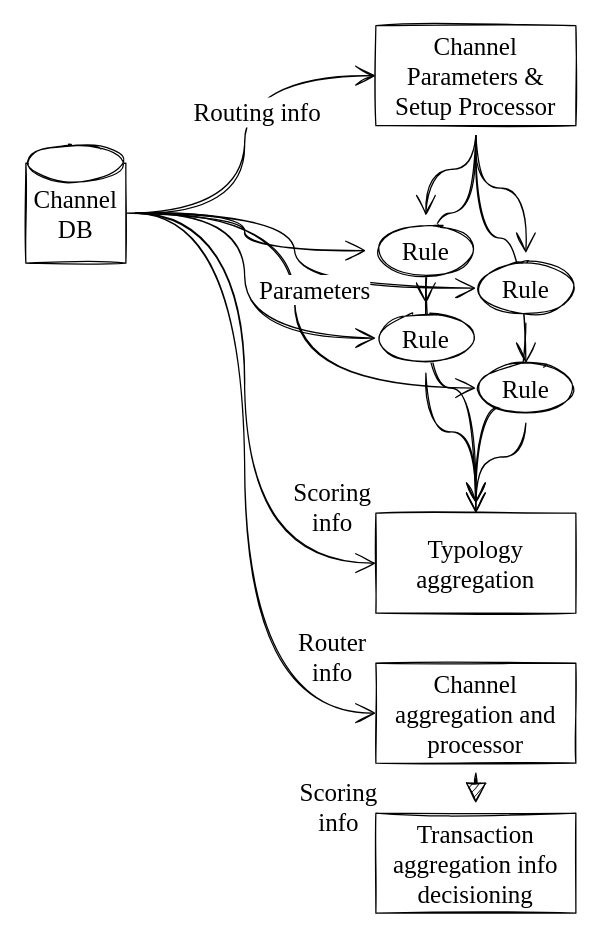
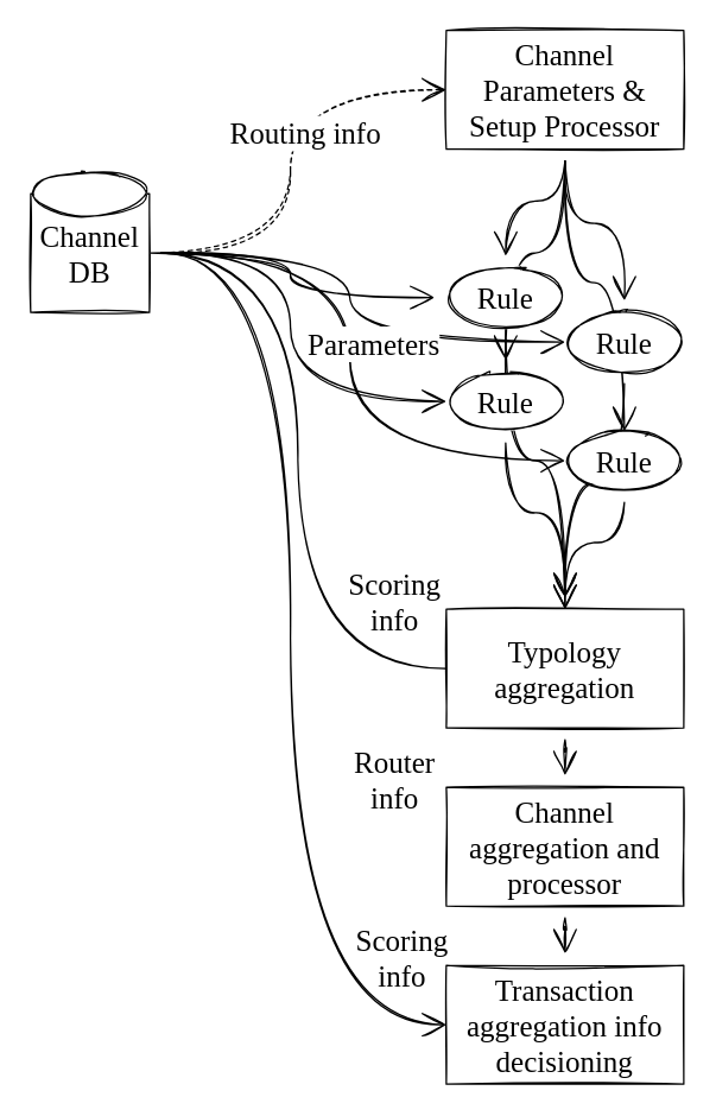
- <mxCell id="2" style="edgeStyle=orthogonalEdgeStyle;curved=1;rounded=0;sketch=1;orthogonalLoop=1;jettySize=auto;html=1;fontFamily=Architects Daughter;fontSource=https%3A%2F%2Ffonts.googleapis.com%2Fcss%3Ffamily%3DArchitects%2BDaughter;fontSize=20;endArrow=open;startSize=14;endSize=14;sourcePerimeterSpacing=8;targetPerimeterSpacing=8;entryX=0;entryY=0.5;entryDx=0;entryDy=0;" edge="1" parent="1" source="12" target="18"><mxGeometry relative="1" as="geometry" /></mxCell>
+ <mxCell id="2" style="edgeStyle=orthogonalEdgeStyle;curved=1;rounded=0;sketch=1;orthogonalLoop=1;jettySize=auto;html=1;fontFamily=Architects Daughter;fontSource=https%3A%2F%2Ffonts.googleapis.com%2Fcss%3Ffamily%3DArchitects%2BDaughter;fontSize=20;endArrow=open;startSize=14;endSize=14;sourcePerimeterSpacing=8;targetPerimeterSpacing=8;entryX=0;entryY=0.5;entryDx=0;entryDy=0;dashed=1;" edge="1" parent="1" source="12" target="18"><mxGeometry relative="1" as="geometry" /></mxCell>
- <mxCell id="9" style="edgeStyle=orthogonalEdgeStyle;curved=1;rounded=0;sketch=1;orthogonalLoop=1;jettySize=auto;html=1;fontFamily=Architects Daughter;fontSource=https%3A%2F%2Ffonts.googleapis.com%2Fcss%3Ffamily%3DArchitects%2BDaughter;fontSize=20;endArrow=open;startSize=14;endSize=14;sourcePerimeterSpacing=8;targetPerimeterSpacing=8;entryX=0;entryY=0.5;entryDx=0;entryDy=0;" edge="1" parent="1" source="12" target="20"><mxGeometry relative="1" as="geometry" /></mxCell>
+ <mxCell id="9" style="edgeStyle=orthogonalEdgeStyle;curved=1;rounded=0;sketch=1;orthogonalLoop=1;jettySize=auto;html=1;fontFamily=Architects Daughter;fontSource=https%3A%2F%2Ffonts.googleapis.com%2Fcss%3Ffamily%3DArchitects%2BDaughter;fontSize=20;endArrow=none;startSize=14;endSize=14;sourcePerimeterSpacing=8;targetPerimeterSpacing=8;entryX=0;entryY=0.5;entryDx=0;entryDy=0;" edge="1" parent="1" source="12" target="20"><mxGeometry relative="1" as="geometry" /></mxCell>
+ <mxCell id="19" style="edgeStyle=orthogonalEdgeStyle;curved=1;rounded=0;sketch=1;orthogonalLoop=1;jettySize=auto;html=1;fontFamily=Architects Daughter;fontSource=https%3A%2F%2Ffonts.googleapis.com%2Fcss%3Ffamily%3DArchitects%2BDaughter;fontSize=20;endArrow=open;startSize=14;endSize=14;sourcePerimeterSpacing=8;targetPerimeterSpacing=8;" edge="1" parent="1" source="20" target="30"><mxGeometry relative="1" as="geometry" /></mxCell>
- <mxCell id="10" style="edgeStyle=orthogonalEdgeStyle;curved=1;rounded=0;sketch=1;orthogonalLoop=1;jettySize=auto;html=1;entryX=0;entryY=0.5;entryDx=0;entryDy=0;fontFamily=Architects Daughter;fontSource=https%3A%2F%2Ffonts.googleapis.com%2Fcss%3Ffamily%3DArchitects%2BDaughter;fontSize=20;endArrow=open;startSize=14;endSize=14;sourcePerimeterSpacing=8;targetPerimeterSpacing=8;" edge="1" parent="1" source="12" target="30"><mxGeometry relative="1" as="geometry" /></mxCell>
+ <mxCell id="11" style="edgeStyle=orthogonalEdgeStyle;curved=1;rounded=0;sketch=1;orthogonalLoop=1;jettySize=auto;html=1;entryX=0;entryY=0.5;entryDx=0;entryDy=0;fontFamily=Architects Daughter;fontSource=https%3A%2F%2Ffonts.googleapis.com%2Fcss%3Ffamily%3DArchitects%2BDaughter;fontSize=20;endArrow=open;startSize=14;endSize=14;sourcePerimeterSpacing=8;targetPerimeterSpacing=8;" edge="1" parent="1" source="12" target="31"><mxGeometry relative="1" as="geometry" /></mxCell>
- <mxCell id="29" style="edgeStyle=orthogonalEdgeStyle;curved=1;rounded=0;sketch=1;orthogonalLoop=1;jettySize=auto;html=1;fontFamily=Architects Daughter;fontSource=https%3A%2F%2Ffonts.googleapis.com%2Fcss%3Ffamily%3DArchitects%2BDaughter;fontSize=20;endArrow=block;startSize=14;endSize=14;sourcePerimeterSpacing=8;targetPerimeterSpacing=8;" edge="1" parent="1" source="30" target="31"><mxGeometry relative="1" as="geometry" /></mxCell>
+ <mxCell id="29" style="edgeStyle=orthogonalEdgeStyle;curved=1;rounded=0;sketch=1;orthogonalLoop=1;jettySize=auto;html=1;fontFamily=Architects Daughter;fontSource=https%3A%2F%2Ffonts.googleapis.com%2Fcss%3Ffamily%3DArchitects%2BDaughter;fontSize=20;endArrow=open;startSize=14;endSize=14;sourcePerimeterSpacing=8;targetPerimeterSpacing=8;" edge="1" parent="1" source="30" target="31"><mxGeometry relative="1" as="geometry" /></mxCell>
